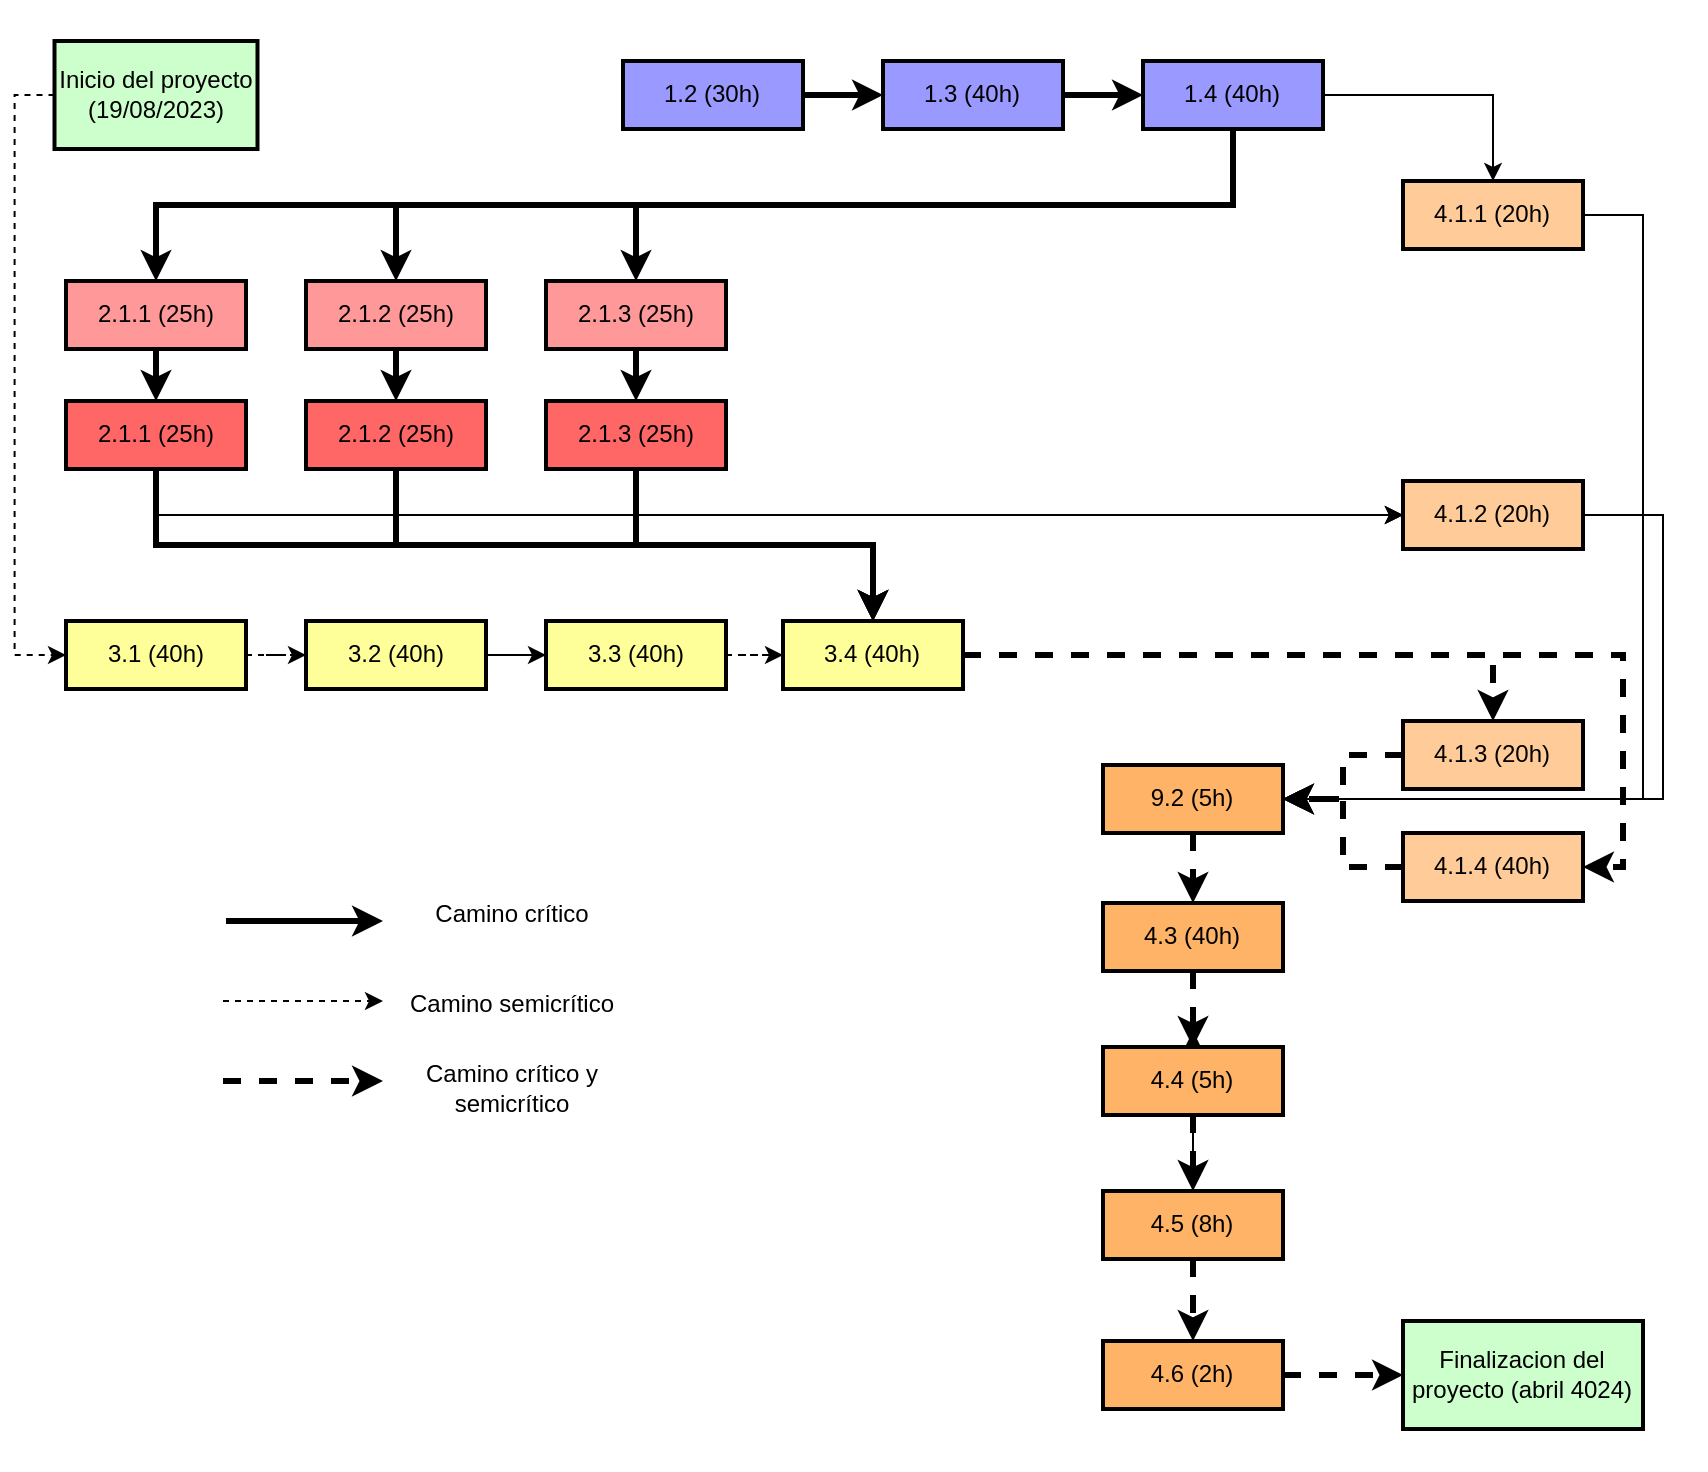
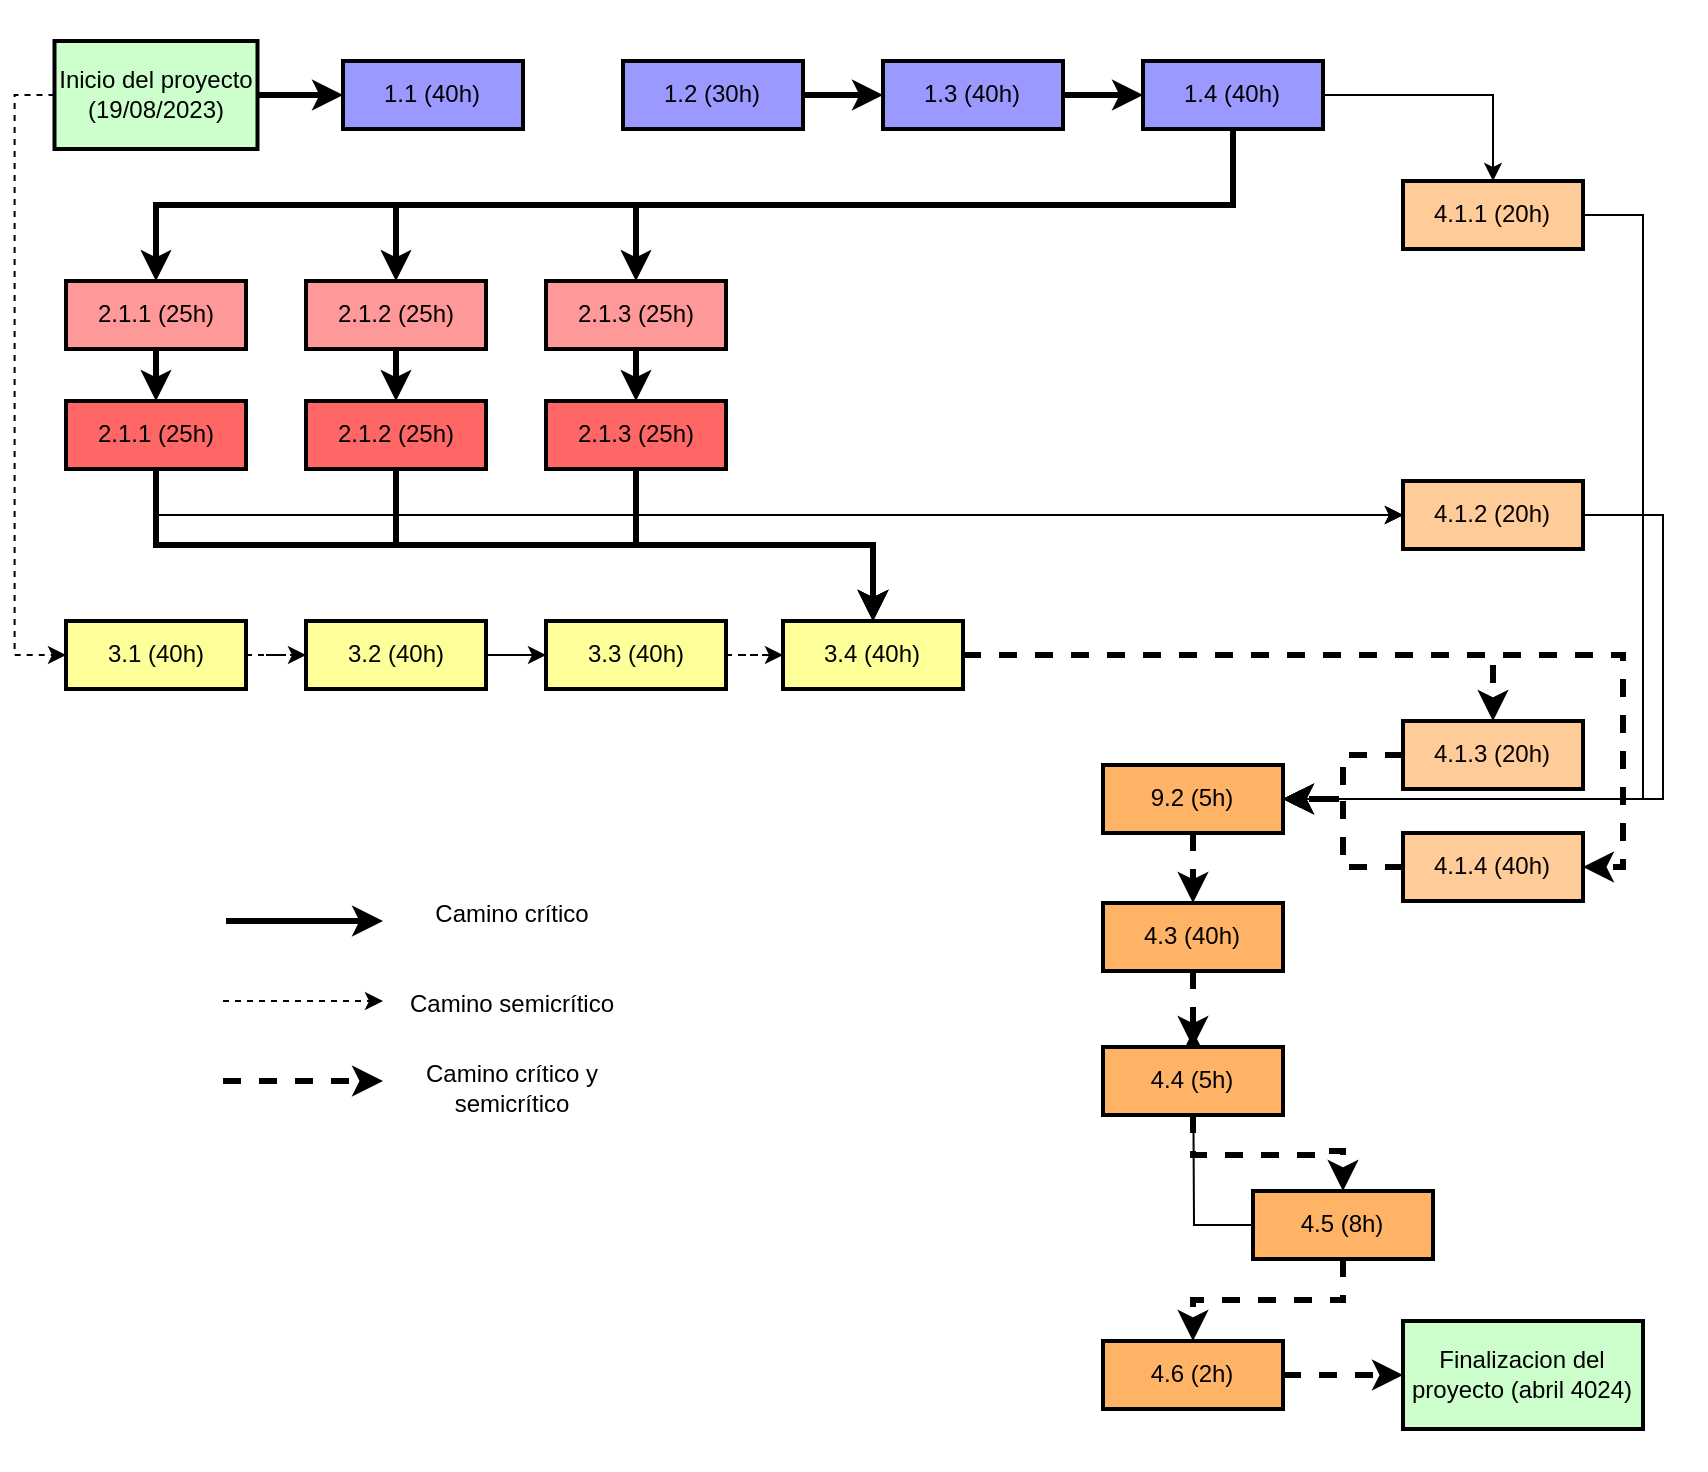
+ <mxCell id="2" style="edgeStyle=orthogonalEdgeStyle;rounded=0;orthogonalLoop=1;jettySize=auto;html=1;exitX=1;exitY=0.5;exitDx=0;exitDy=0;entryX=0;entryY=0.5;entryDx=0;entryDy=0;fontStyle=1;targetPerimeterSpacing=0;strokeWidth=3;" parent="1" source="4" target="5" edge="1"><mxGeometry relative="1" as="geometry" /></mxCell>
+ <mxCell id="5" value="1.1 (40h)" style="whiteSpace=wrap;strokeWidth=2;fillColor=#9999FF;" parent="1" vertex="1"><mxGeometry x="165" y="30" width="90" height="34" as="geometry" /></mxCell>
- <mxCell id="53" value="4.5 (8h)" style="whiteSpace=wrap;strokeWidth=2;fillColor=#FFB366;" parent="1" vertex="1"><mxGeometry x="545" y="595" width="90" height="34" as="geometry" /></mxCell>
+ <mxCell id="53" value="4.5 (8h)" style="whiteSpace=wrap;strokeWidth=2;fillColor=#FFB366;" parent="1" vertex="1"><mxGeometry x="620" y="595" width="90" height="34" as="geometry" /></mxCell>
